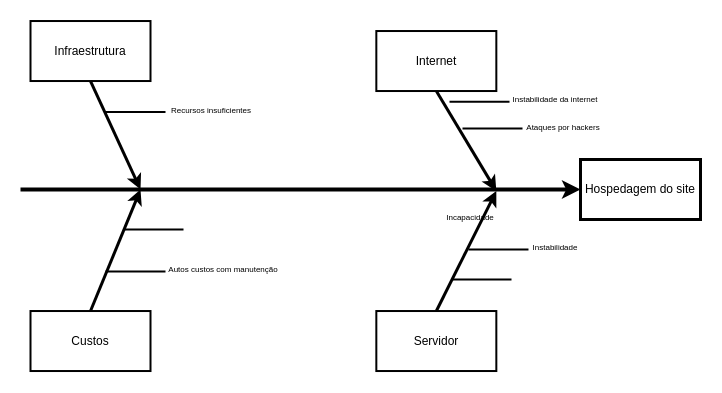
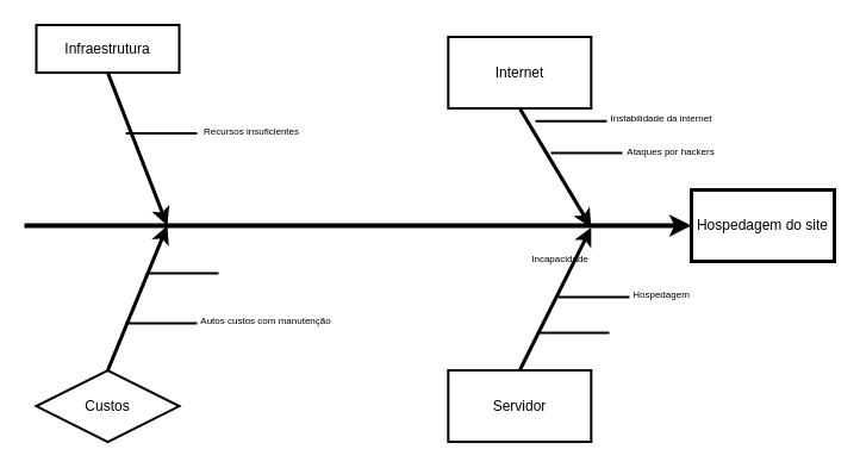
- <mxCell id="4" value="Infraestrutura" style="whiteSpace=wrap;strokeWidth=2" parent="1" vertex="1"><mxGeometry x="30" y="20.53" width="120" height="60" as="geometry" /></mxCell>
+ <mxCell id="4" value="Infraestrutura" style="whiteSpace=wrap;strokeWidth=2" parent="1" vertex="1"><mxGeometry x="30" y="20.53" width="120" height="40" as="geometry" /></mxCell>
- <mxCell id="15" value="Instabilidade" style="text;spacingTop=-5;fontSize=8;align=center;verticalAlign=middle;points=[]" vertex="1" parent="1"><mxGeometry x="539.997" y="239" width="30" height="20.0" as="geometry" /></mxCell>
+ <mxCell id="15" value="Hospedagem" style="text;spacingTop=-5;fontSize=8;align=center;verticalAlign=middle;points=[]" vertex="1" parent="1"><mxGeometry x="539.997" y="239" width="30" height="20.0" as="geometry" /></mxCell>
- <mxCell id="5" value="Custos" style="whiteSpace=wrap;strokeWidth=2" parent="1" vertex="1"><mxGeometry x="30" y="310.53" width="120" height="60" as="geometry" /></mxCell>
+ <mxCell id="5" value="Custos" style="rhombus;whiteSpace=wrap;strokeWidth=2;" parent="1" vertex="1"><mxGeometry x="30" y="310.53" width="120" height="60" as="geometry" /></mxCell>
